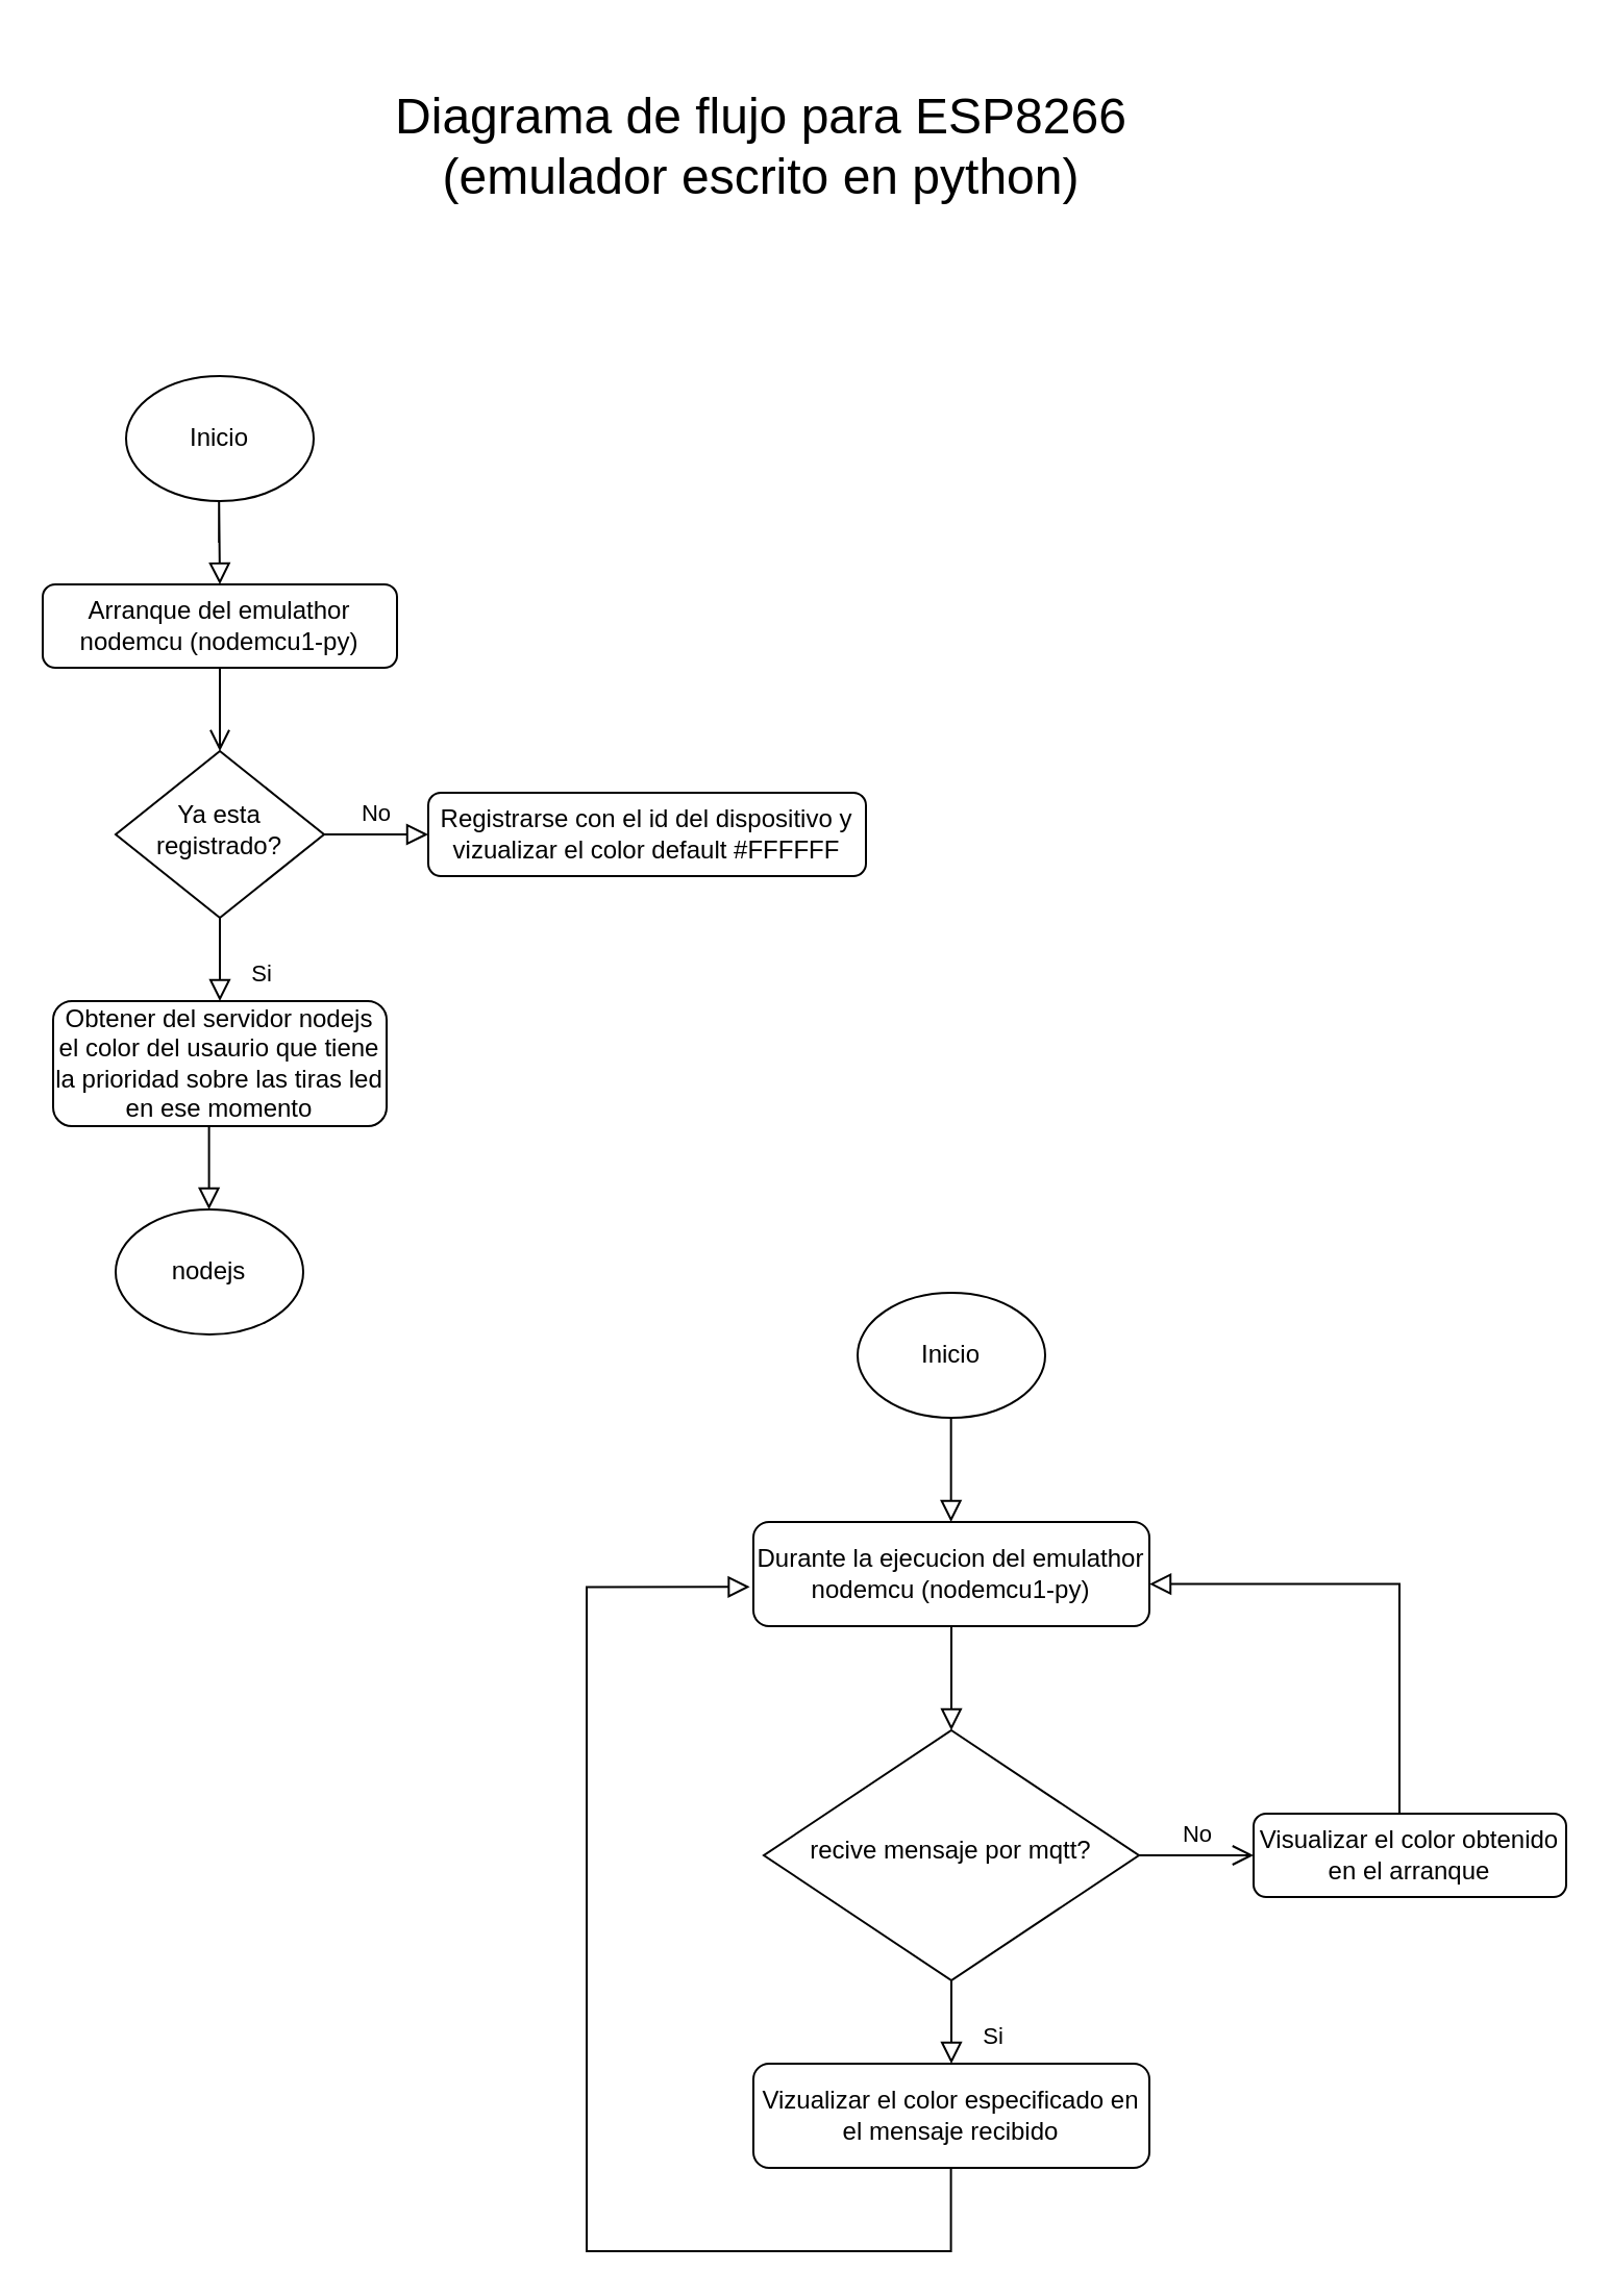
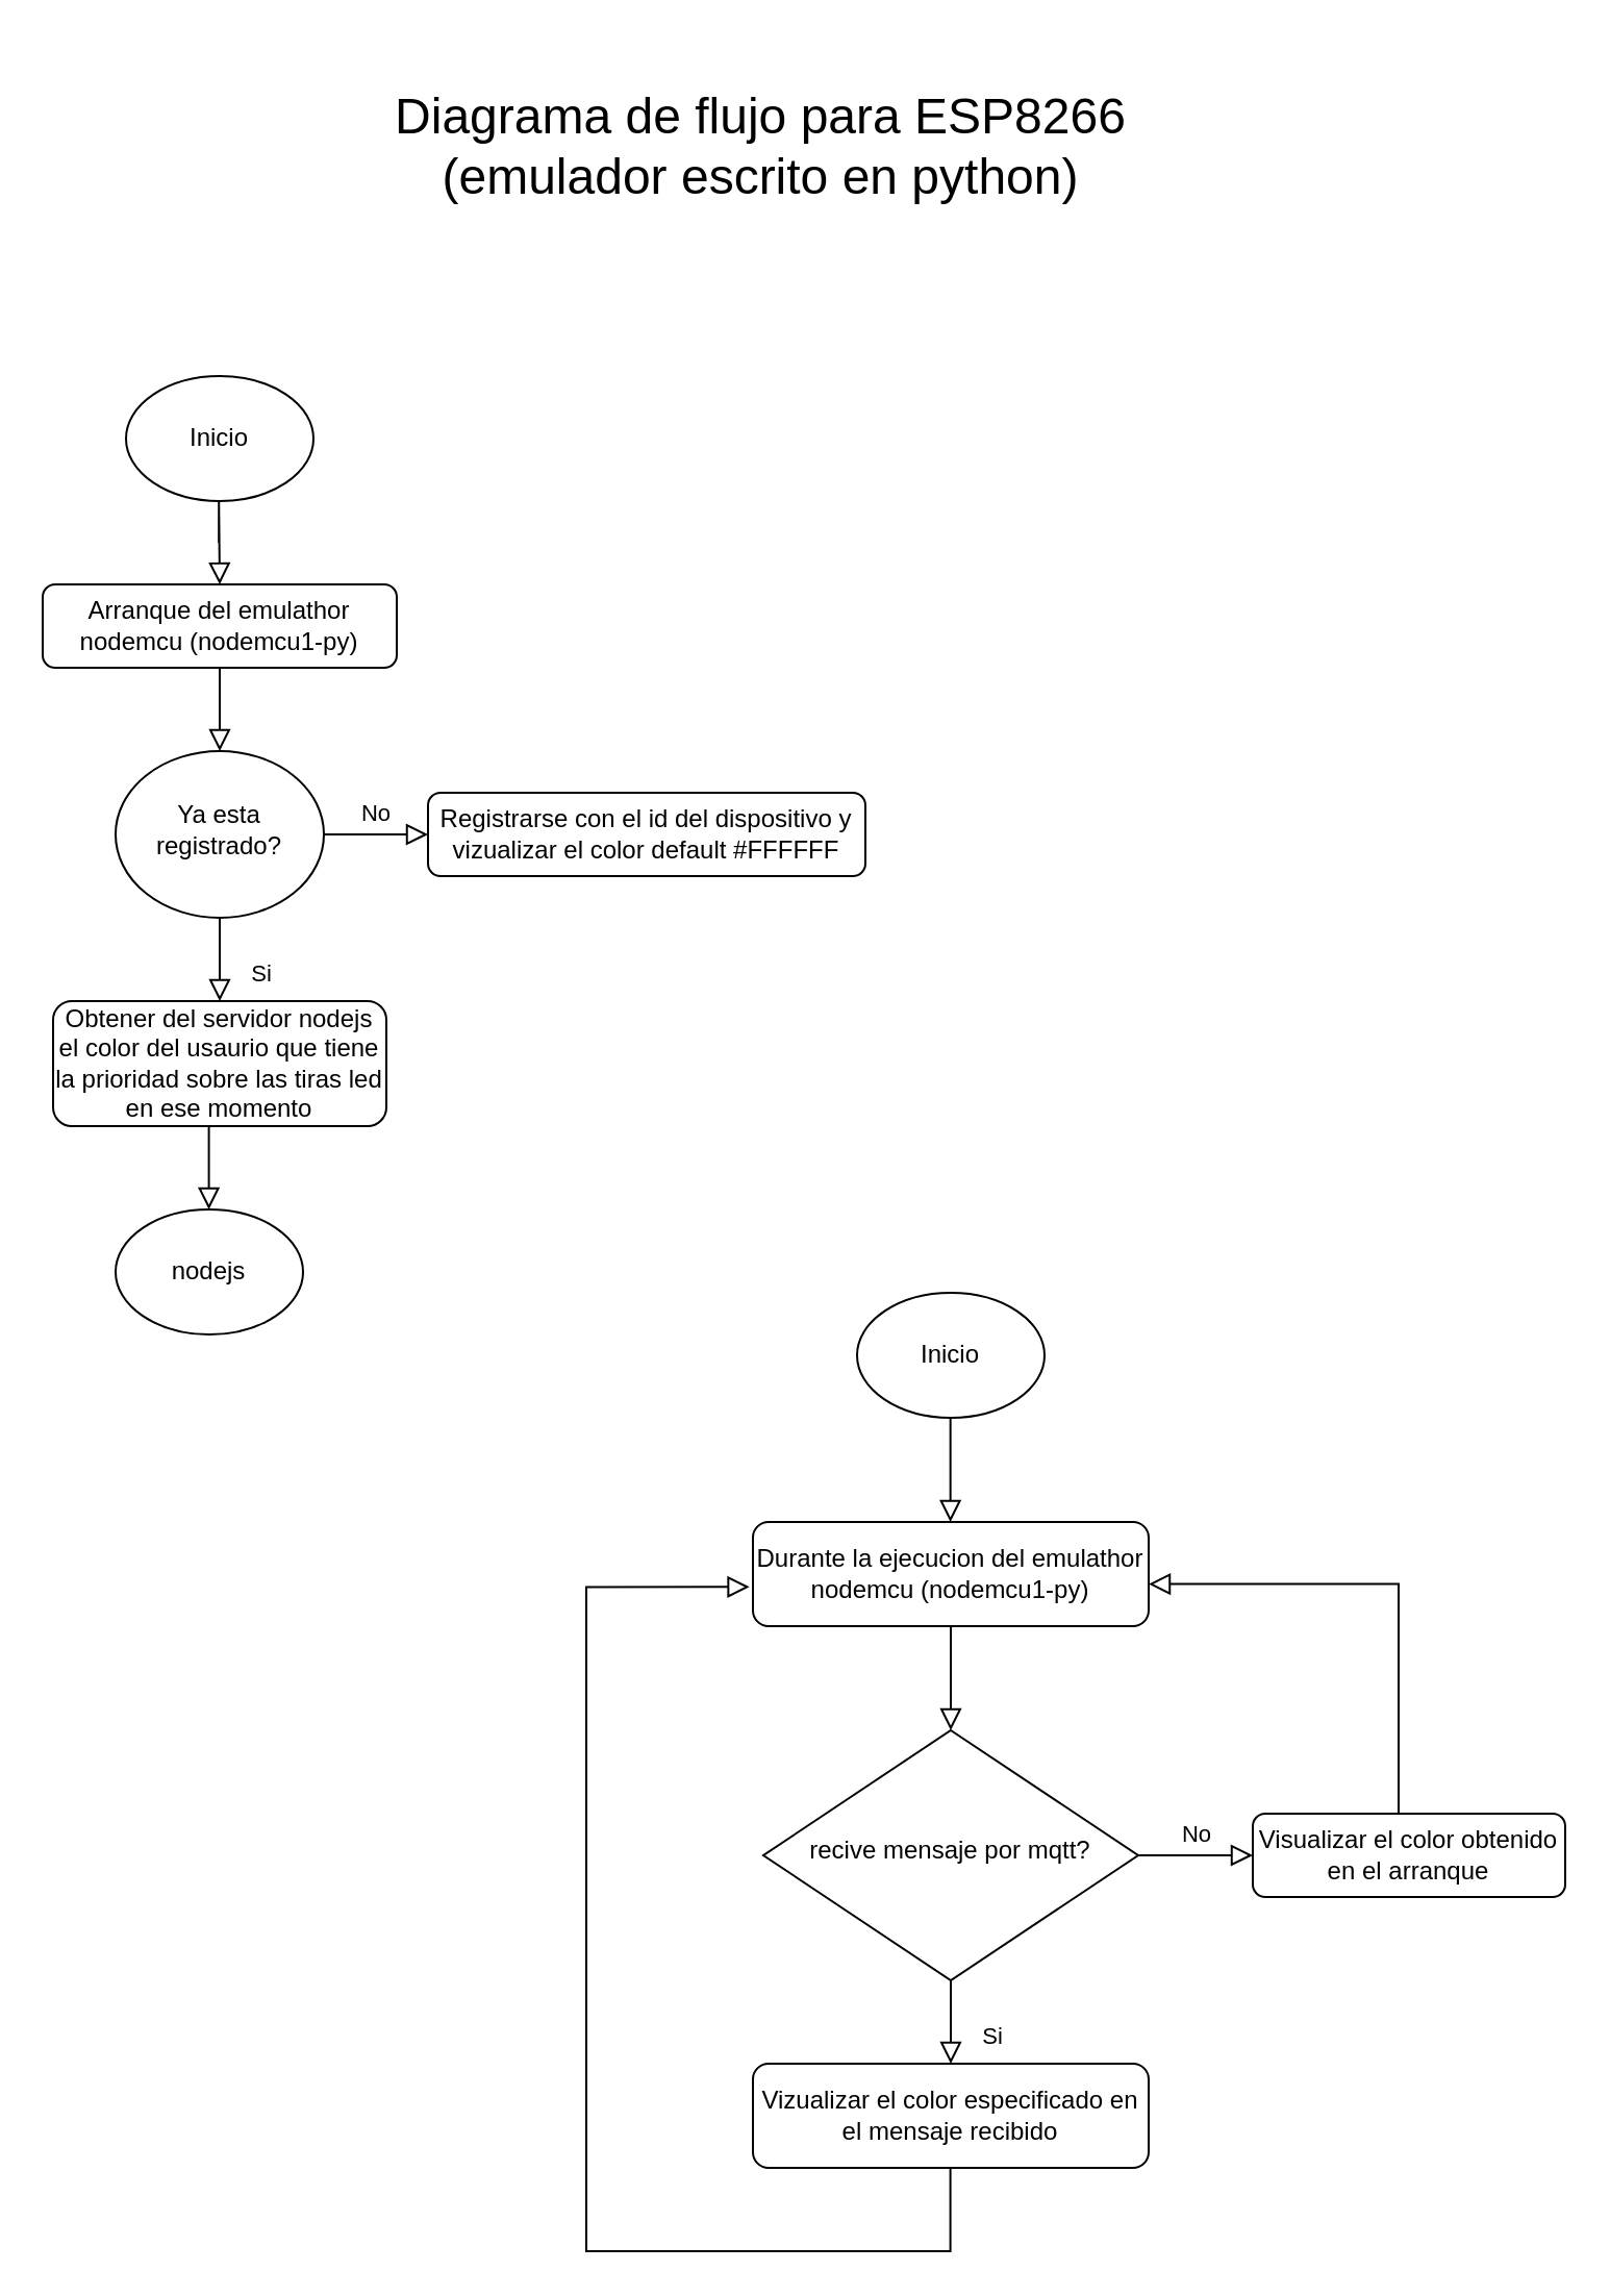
- <mxCell id="2" value="" style="rounded=0;html=1;jettySize=auto;orthogonalLoop=1;fontSize=11;endArrow=open;endFill=0;endSize=8;strokeWidth=1;shadow=0;labelBackgroundColor=none;edgeStyle=orthogonalEdgeStyle;" parent="1" source="3" target="5" edge="1"><mxGeometry relative="1" as="geometry" /></mxCell>
+ <mxCell id="2" value="" style="rounded=0;html=1;jettySize=auto;orthogonalLoop=1;fontSize=11;endArrow=block;endFill=0;endSize=8;strokeWidth=1;shadow=0;labelBackgroundColor=none;edgeStyle=orthogonalEdgeStyle;" parent="1" source="3" target="5" edge="1"><mxGeometry relative="1" as="geometry" /></mxCell>
- <mxCell id="5" value="Ya esta registrado?" style="rhombus;whiteSpace=wrap;html=1;shadow=0;fontFamily=Helvetica;fontSize=12;align=center;strokeWidth=1;spacing=6;spacingTop=-4;" parent="1" vertex="1"><mxGeometry x="55" y="360" width="100" height="80" as="geometry" /></mxCell>
+ <mxCell id="5" value="Ya esta registrado?" style="ellipse;whiteSpace=wrap;html=1;shadow=0;fontFamily=Helvetica;fontSize=12;align=center;strokeWidth=1;spacing=6;spacingTop=-4;" parent="1" vertex="1"><mxGeometry x="55" y="360" width="100" height="80" as="geometry" /></mxCell>
- <mxCell id="15" value="No" style="edgeStyle=orthogonalEdgeStyle;rounded=0;html=1;jettySize=auto;orthogonalLoop=1;fontSize=11;endArrow=open;endFill=0;endSize=8;strokeWidth=1;shadow=0;labelBackgroundColor=none;" edge="1" parent="1" source="16" target="17"><mxGeometry y="10" relative="1" as="geometry"><mxPoint as="offset" /></mxGeometry></mxCell>
+ <mxCell id="15" value="No" style="edgeStyle=orthogonalEdgeStyle;rounded=0;html=1;jettySize=auto;orthogonalLoop=1;fontSize=11;endArrow=block;endFill=0;endSize=8;strokeWidth=1;shadow=0;labelBackgroundColor=none;" edge="1" parent="1" source="16" target="17"><mxGeometry y="10" relative="1" as="geometry"><mxPoint as="offset" /></mxGeometry></mxCell>
